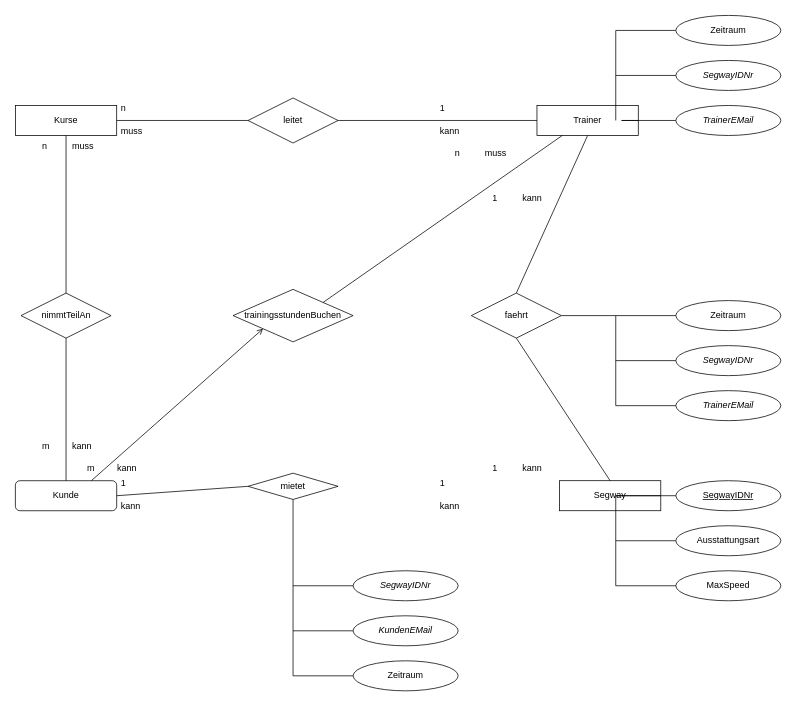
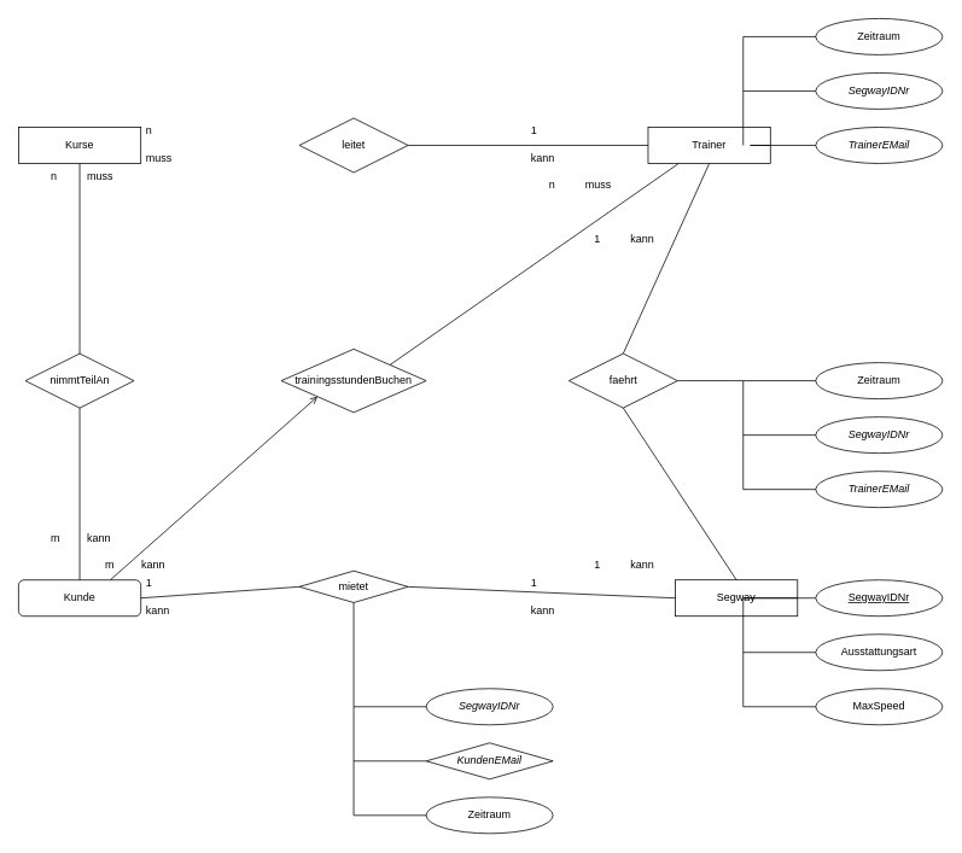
- <mxCell id="21" value="" style="endArrow=none;html=1;rounded=0;exitX=1;exitY=0.5;exitDx=0;exitDy=0;entryX=0;entryY=0.5;entryDx=0;entryDy=0;" edge="1" parent="1" target="19" source="3"><mxGeometry relative="1" as="geometry"><mxPoint x="125" y="260" as="sourcePoint" /><mxPoint x="350" y="62.5" as="targetPoint" /></mxGeometry></mxCell>
+ <mxCell id="14" value="" style="endArrow=none;html=1;rounded=0;exitX=1;exitY=0.5;exitDx=0;exitDy=0;entryX=0;entryY=0.5;entryDx=0;entryDy=0;" edge="1" parent="1" source="13" target="2"><mxGeometry relative="1" as="geometry"><mxPoint x="131.25" y="650" as="sourcePoint" /><mxPoint x="370" y="452.5" as="targetPoint" /></mxGeometry></mxCell>
- <mxCell id="58" value="&lt;i&gt;KundenEMail&lt;/i&gt;" style="ellipse;whiteSpace=wrap;html=1;align=center;fillColor=#FFFFFF;gradientColor=none;gradientDirection=east;" vertex="1" parent="1"><mxGeometry x="470" y="820" width="140" height="40" as="geometry" /></mxCell>
+ <mxCell id="58" value="&lt;i&gt;KundenEMail&lt;/i&gt;" style="rhombus;whiteSpace=wrap;html=1;align=center;fillColor=#FFFFFF;gradientColor=none;gradientDirection=east;" vertex="1" parent="1"><mxGeometry x="470" y="820" width="140" height="40" as="geometry" /></mxCell>
